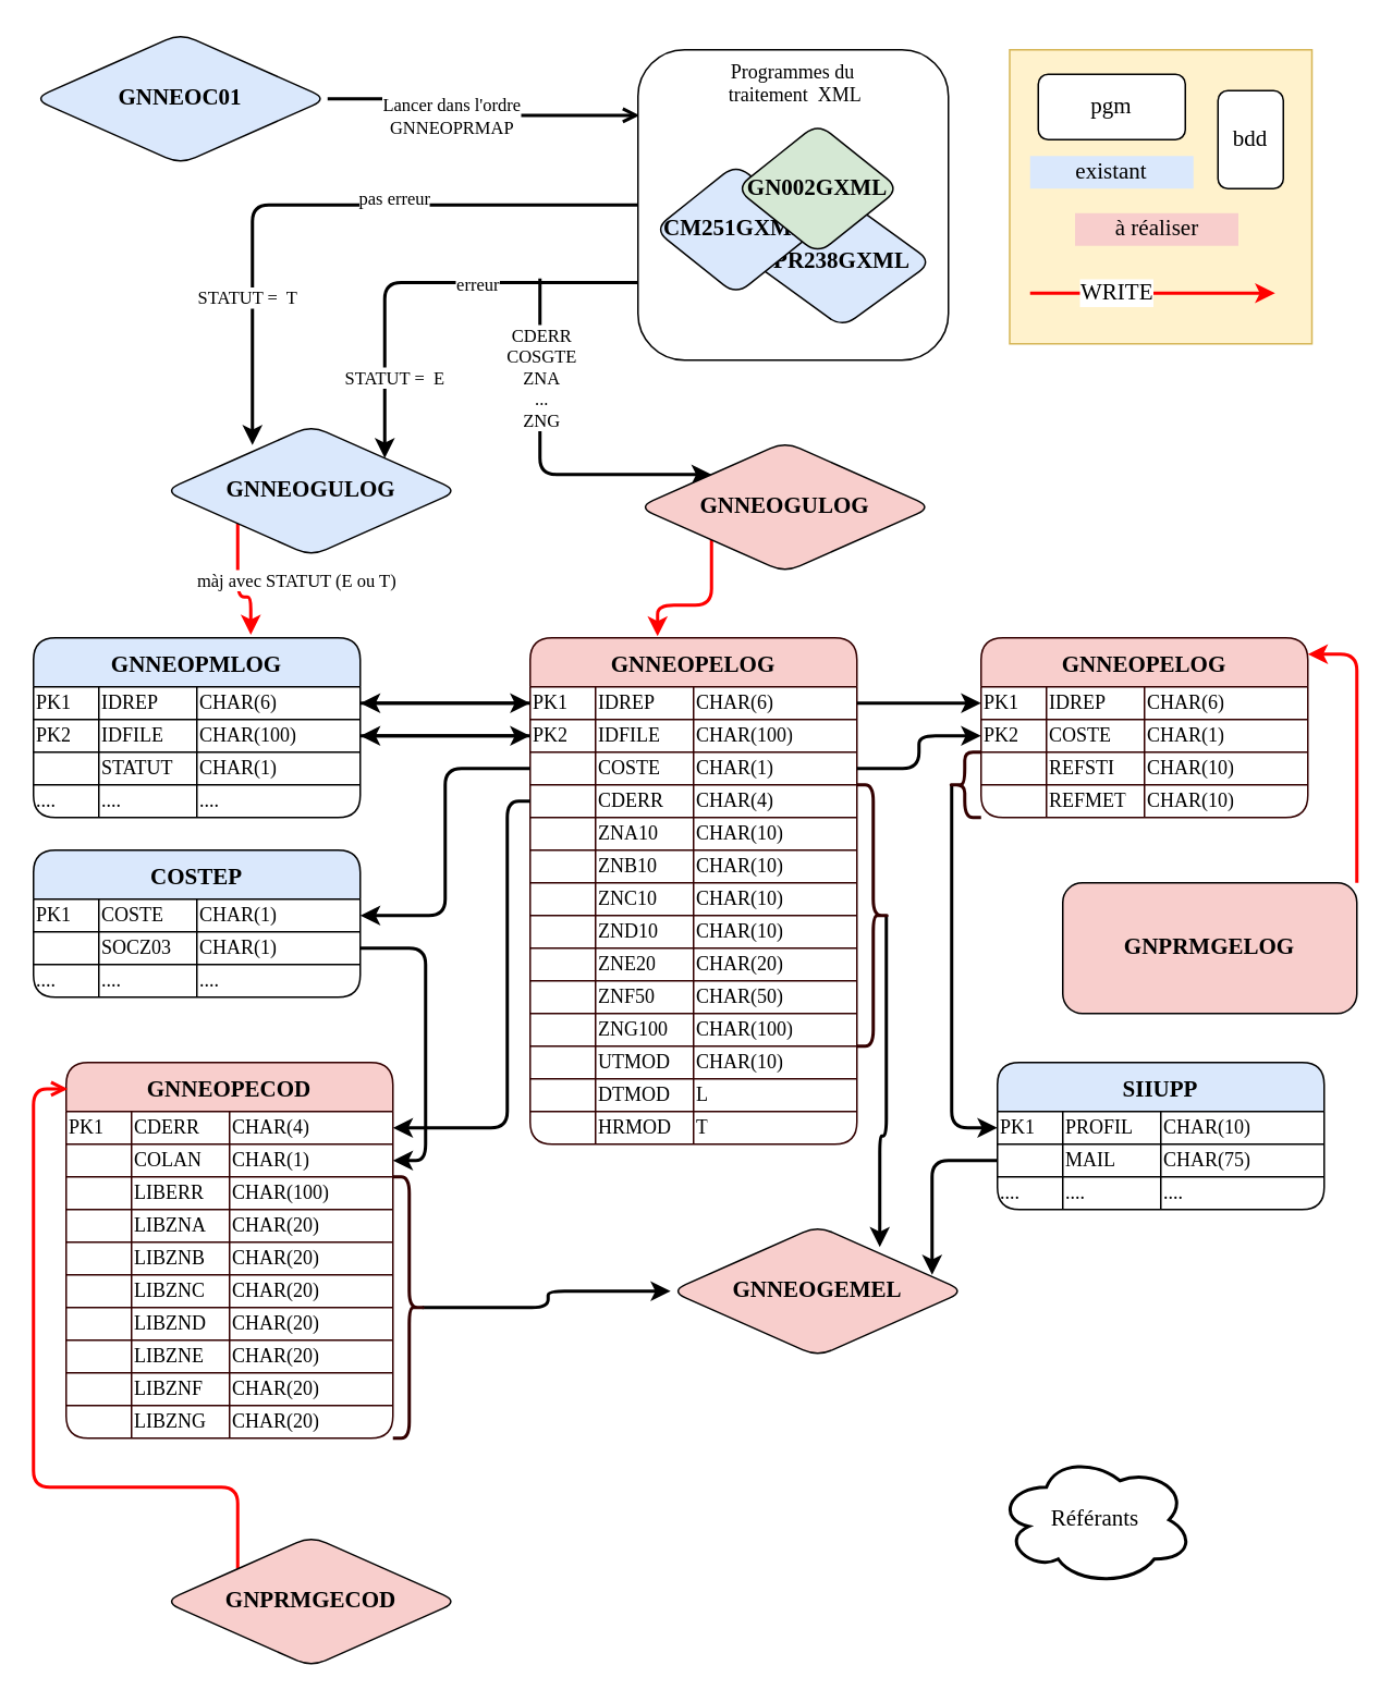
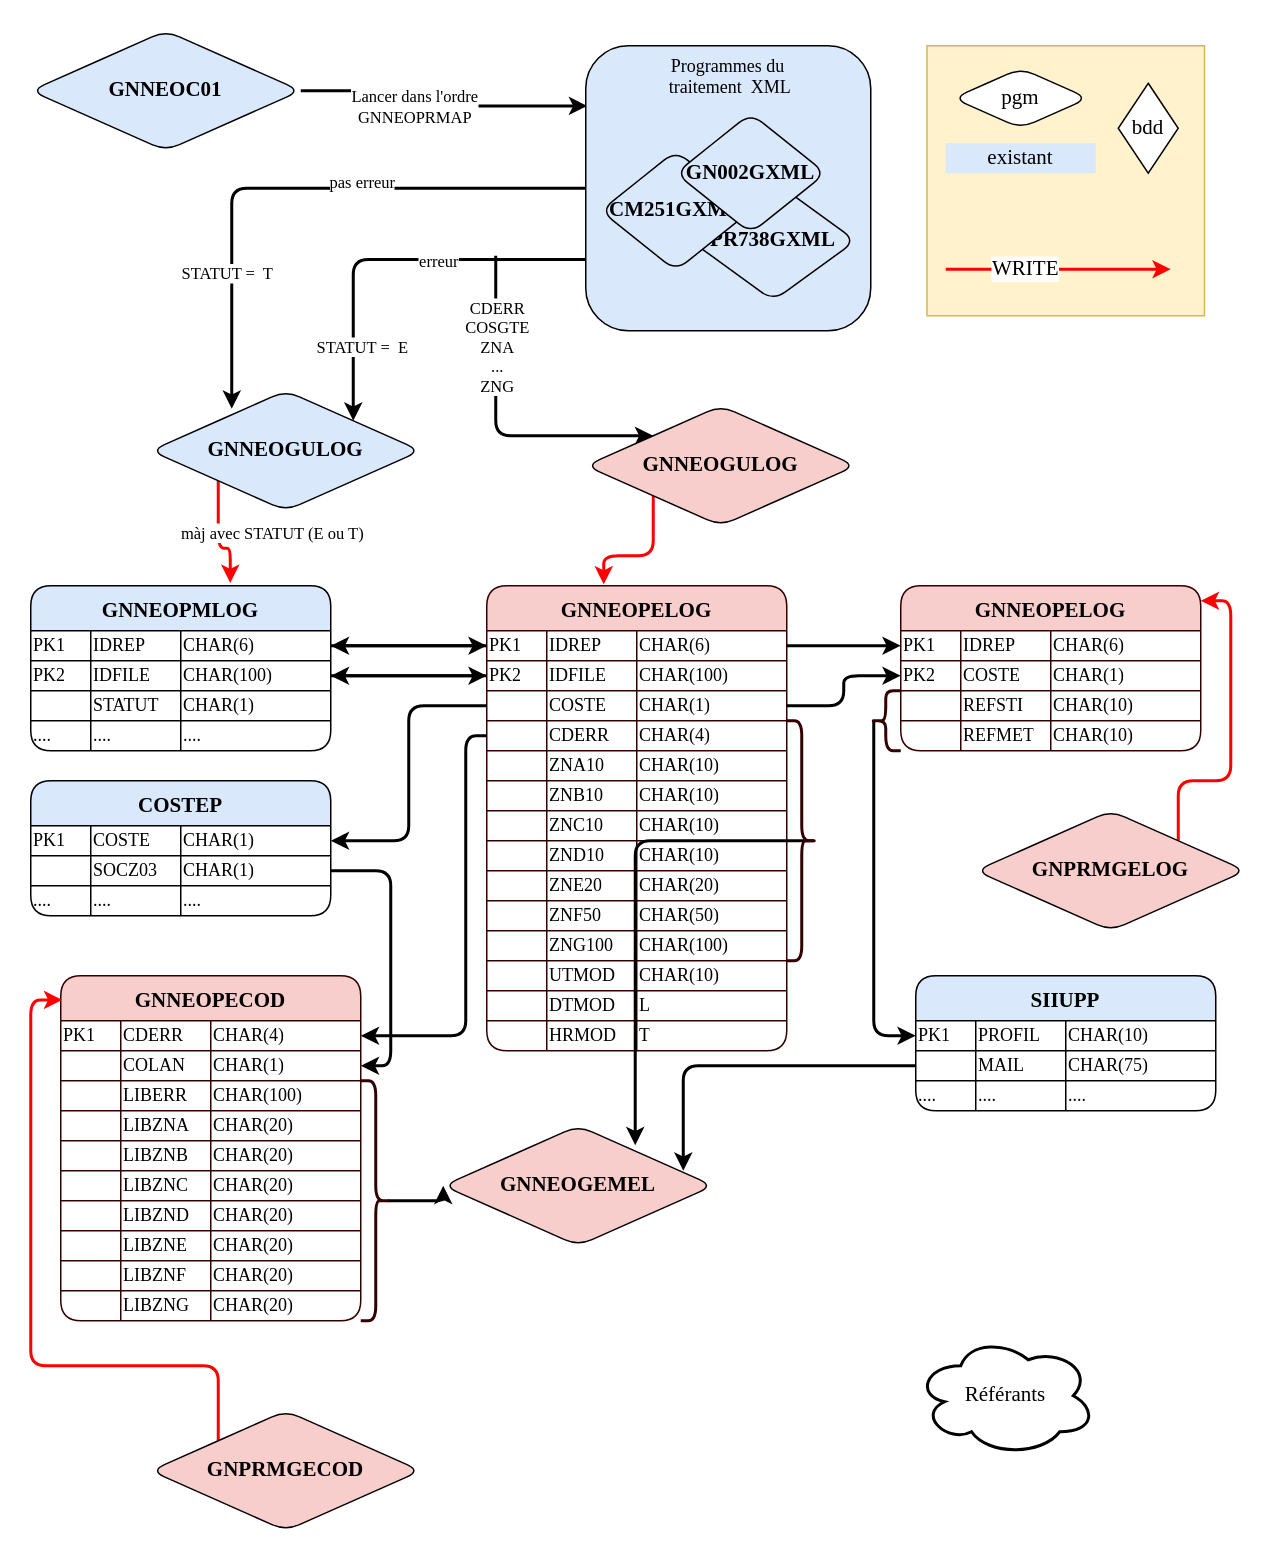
- <mxCell id="11" value="Programmes du&lt;br&gt;&amp;nbsp;traitement&amp;nbsp; XML" style="whiteSpace=wrap;html=1;aspect=fixed;rounded=1;verticalAlign=top;fontFamily=luxi mono;fontSource=https%3A%2F%2Ffonts.googleapis.com%2Fcss%3Ffamily%3Dluxi%2Bmono;" vertex="1" parent="1"><mxGeometry x="390" y="30" width="190" height="190" as="geometry" /></mxCell>
+ <mxCell id="11" value="Programmes du&lt;br&gt;&amp;nbsp;traitement&amp;nbsp; XML" style="whiteSpace=wrap;html=1;aspect=fixed;rounded=1;verticalAlign=top;fontFamily=luxi mono;fontSource=https%3A%2F%2Ffonts.googleapis.com%2Fcss%3Ffamily%3Dluxi%2Bmono;fillColor=#dae8fc;" vertex="1" parent="1"><mxGeometry x="390" y="30" width="190" height="190" as="geometry" /></mxCell>
- <mxCell id="203" value="&lt;span style=&quot;font-weight: normal;&quot;&gt;pgm&lt;/span&gt;" style="whiteSpace=wrap;html=1;fontFamily=luxi mono;fontSize=14;startSize=30;strokeWidth=1;sketch=0;shadow=0;fontStyle=1;fontSource=https%3A%2F%2Ffonts.googleapis.com%2Fcss%3Ffamily%3Dluxi%2Bmono;rounded=1;" vertex="1" parent="1"><mxGeometry x="635" y="45" width="90" height="40" as="geometry" /></mxCell>
+ <mxCell id="203" value="&lt;span style=&quot;font-weight: normal;&quot;&gt;pgm&lt;/span&gt;" style="rhombus;whiteSpace=wrap;html=1;rounded=1;fontFamily=luxi mono;fontSize=14;startSize=30;strokeWidth=1;sketch=0;shadow=0;fontStyle=1;fontSource=https%3A%2F%2Ffonts.googleapis.com%2Fcss%3Ffamily%3Dluxi%2Bmono;" vertex="1" parent="1"><mxGeometry x="635" y="45" width="90" height="40" as="geometry" /></mxCell>
- <mxCell id="2" style="edgeStyle=orthogonalEdgeStyle;rounded=1;orthogonalLoop=1;jettySize=auto;html=1;exitX=1;exitY=0.5;exitDx=0;exitDy=0;entryX=0.005;entryY=0.211;entryDx=0;entryDy=0;entryPerimeter=0;strokeWidth=2;fontFamily=luxi mono;fontSource=https%3A%2F%2Ffonts.googleapis.com%2Fcss%3Ffamily%3Dluxi%2Bmono;endArrow=open;" edge="1" parent="1" source="4" target="11"><mxGeometry relative="1" as="geometry" /></mxCell>
+ <mxCell id="2" style="edgeStyle=orthogonalEdgeStyle;rounded=1;orthogonalLoop=1;jettySize=auto;html=1;exitX=1;exitY=0.5;exitDx=0;exitDy=0;entryX=0.005;entryY=0.211;entryDx=0;entryDy=0;entryPerimeter=0;strokeWidth=2;fontFamily=luxi mono;fontSource=https%3A%2F%2Ffonts.googleapis.com%2Fcss%3Ffamily%3Dluxi%2Bmono;" edge="1" parent="1" source="4" target="11"><mxGeometry relative="1" as="geometry" /></mxCell>
- <mxCell id="204" value="bdd" style="rounded=1;whiteSpace=wrap;html=1;shadow=0;sketch=0;strokeColor=#000000;strokeWidth=1;fontFamily=luxi mono;fontSize=14;fontSource=https%3A%2F%2Ffonts.googleapis.com%2Fcss%3Ffamily%3Dluxi%2Bmono;" vertex="1" parent="1"><mxGeometry x="745" y="55" width="40" height="60" as="geometry" /></mxCell>
+ <mxCell id="204" value="bdd" style="rhombus;whiteSpace=wrap;html=1;shadow=0;sketch=0;strokeColor=#000000;strokeWidth=1;fontFamily=luxi mono;fontSize=14;fontSource=https%3A%2F%2Ffonts.googleapis.com%2Fcss%3Ffamily%3Dluxi%2Bmono;" vertex="1" parent="1"><mxGeometry x="745" y="55" width="40" height="60" as="geometry" /></mxCell>
- <mxCell id="14" value="GN002GXML" style="rhombus;whiteSpace=wrap;html=1;rounded=1;fillColor=#d5e8d4;strokeColor=default;fontFamily=luxi mono;fontSize=14;startSize=30;strokeWidth=1;sketch=0;shadow=0;fontStyle=1;fontSource=https%3A%2F%2Ffonts.googleapis.com%2Fcss%3Ffamily%3Dluxi%2Bmono;" vertex="1" parent="1"><mxGeometry x="450" y="75" width="100" height="80" as="geometry" /></mxCell>
+ <mxCell id="14" value="GN002GXML" style="rhombus;whiteSpace=wrap;html=1;rounded=1;fillColor=#dae8fc;strokeColor=default;fontFamily=luxi mono;fontSize=14;startSize=30;strokeWidth=1;sketch=0;shadow=0;fontStyle=1;fontSource=https%3A%2F%2Ffonts.googleapis.com%2Fcss%3Ffamily%3Dluxi%2Bmono;" vertex="1" parent="1"><mxGeometry x="450" y="75" width="100" height="80" as="geometry" /></mxCell>
- <mxCell id="206" value="à réaliser" style="rounded=0;whiteSpace=wrap;html=1;shadow=0;sketch=0;strokeColor=none;strokeWidth=2;fontFamily=luxi mono;fontSize=14;fillColor=#f8cecc;fontSource=https%3A%2F%2Ffonts.googleapis.com%2Fcss%3Ffamily%3Dluxi%2Bmono;" vertex="1" parent="1"><mxGeometry x="657.5" y="130" width="100" height="20" as="geometry" /></mxCell>
- <mxCell id="12" value="PR238GXML" style="rhombus;whiteSpace=wrap;html=1;rounded=1;fillColor=#dae8fc;strokeColor=default;fontFamily=luxi mono;fontSize=14;startSize=30;strokeWidth=1;sketch=0;shadow=0;fontStyle=1;fontSource=https%3A%2F%2Ffonts.googleapis.com%2Fcss%3Ffamily%3Dluxi%2Bmono;" vertex="1" parent="1"><mxGeometry x="460" y="120" width="110" height="80" as="geometry" /></mxCell>
+ <mxCell id="12" value="PR738GXML" style="rhombus;whiteSpace=wrap;html=1;rounded=1;fillColor=#dae8fc;strokeColor=default;fontFamily=luxi mono;fontSize=14;startSize=30;strokeWidth=1;sketch=0;shadow=0;fontStyle=1;fontSource=https%3A%2F%2Ffonts.googleapis.com%2Fcss%3Ffamily%3Dluxi%2Bmono;" vertex="1" parent="1"><mxGeometry x="460" y="120" width="110" height="80" as="geometry" /></mxCell>
- <mxCell id="185" value="GNPRMGELOG" style="whiteSpace=wrap;html=1;shadow=0;sketch=0;strokeWidth=1;fillColor=#f8cecc;strokeColor=#000000;fontFamily=luxi mono;fontSize=14;startSize=30;fontStyle=1;fontSource=https%3A%2F%2Ffonts.googleapis.com%2Fcss%3Ffamily%3Dluxi%2Bmono;rounded=1;" vertex="1" parent="1"><mxGeometry x="650" y="540" width="180" height="80" as="geometry" /></mxCell>
+ <mxCell id="185" value="GNPRMGELOG" style="rhombus;whiteSpace=wrap;html=1;rounded=1;shadow=0;sketch=0;strokeWidth=1;fillColor=#f8cecc;strokeColor=#000000;fontFamily=luxi mono;fontSize=14;startSize=30;fontStyle=1;fontSource=https%3A%2F%2Ffonts.googleapis.com%2Fcss%3Ffamily%3Dluxi%2Bmono;" vertex="1" parent="1"><mxGeometry x="650" y="540" width="180" height="80" as="geometry" /></mxCell>
- <mxCell id="180" style="edgeStyle=orthogonalEdgeStyle;rounded=1;orthogonalLoop=1;jettySize=auto;html=1;exitX=0;exitY=0;exitDx=0;exitDy=0;entryX=0.005;entryY=0.07;entryDx=0;entryDy=0;entryPerimeter=0;strokeColor=#FF0000;strokeWidth=2;fontFamily=luxi mono;fontSize=14;fontSource=https%3A%2F%2Ffonts.googleapis.com%2Fcss%3Ffamily%3Dluxi%2Bmono;endArrow=open;" edge="1" parent="1" source="181" target="110"><mxGeometry relative="1" as="geometry" /></mxCell>
+ <mxCell id="180" style="edgeStyle=orthogonalEdgeStyle;rounded=1;orthogonalLoop=1;jettySize=auto;html=1;exitX=0;exitY=0;exitDx=0;exitDy=0;entryX=0.005;entryY=0.07;entryDx=0;entryDy=0;entryPerimeter=0;strokeColor=#FF0000;strokeWidth=2;fontFamily=luxi mono;fontSize=14;fontSource=https%3A%2F%2Ffonts.googleapis.com%2Fcss%3Ffamily%3Dluxi%2Bmono;" edge="1" parent="1" source="181" target="110"><mxGeometry relative="1" as="geometry" /></mxCell>
- <mxCell id="186" value="GNNEOGEMEL" style="rhombus;whiteSpace=wrap;html=1;rounded=1;shadow=0;sketch=0;strokeWidth=1;fillColor=#f8cecc;strokeColor=#000000;fontFamily=luxi mono;fontSize=14;startSize=30;fontStyle=1;fontSource=https%3A%2F%2Ffonts.googleapis.com%2Fcss%3Ffamily%3Dluxi%2Bmono;" vertex="1" parent="1"><mxGeometry x="410" y="750" width="180" height="80" as="geometry" /></mxCell>
+ <mxCell id="186" value="GNNEOGEMEL" style="rhombus;whiteSpace=wrap;html=1;rounded=1;shadow=0;sketch=0;strokeWidth=1;fillColor=#f8cecc;strokeColor=#000000;fontFamily=luxi mono;fontSize=14;startSize=30;fontStyle=1;fontSource=https%3A%2F%2Ffonts.googleapis.com%2Fcss%3Ffamily%3Dluxi%2Bmono;" vertex="1" parent="1"><mxGeometry x="295" y="750" width="180" height="80" as="geometry" /></mxCell>
